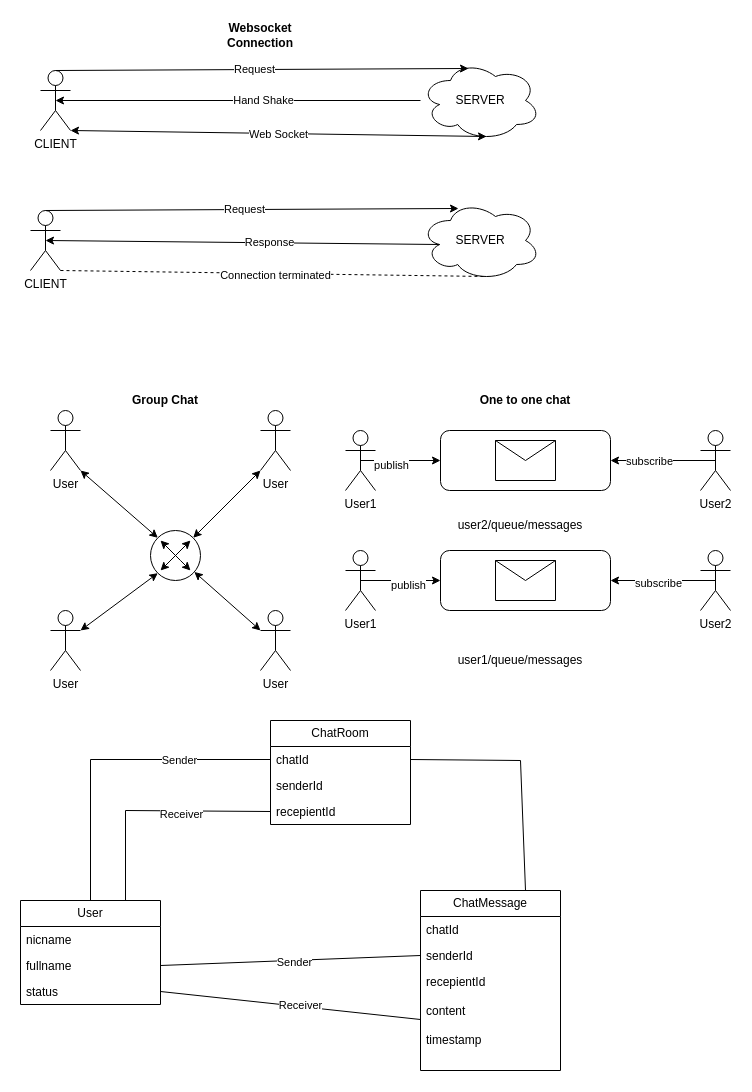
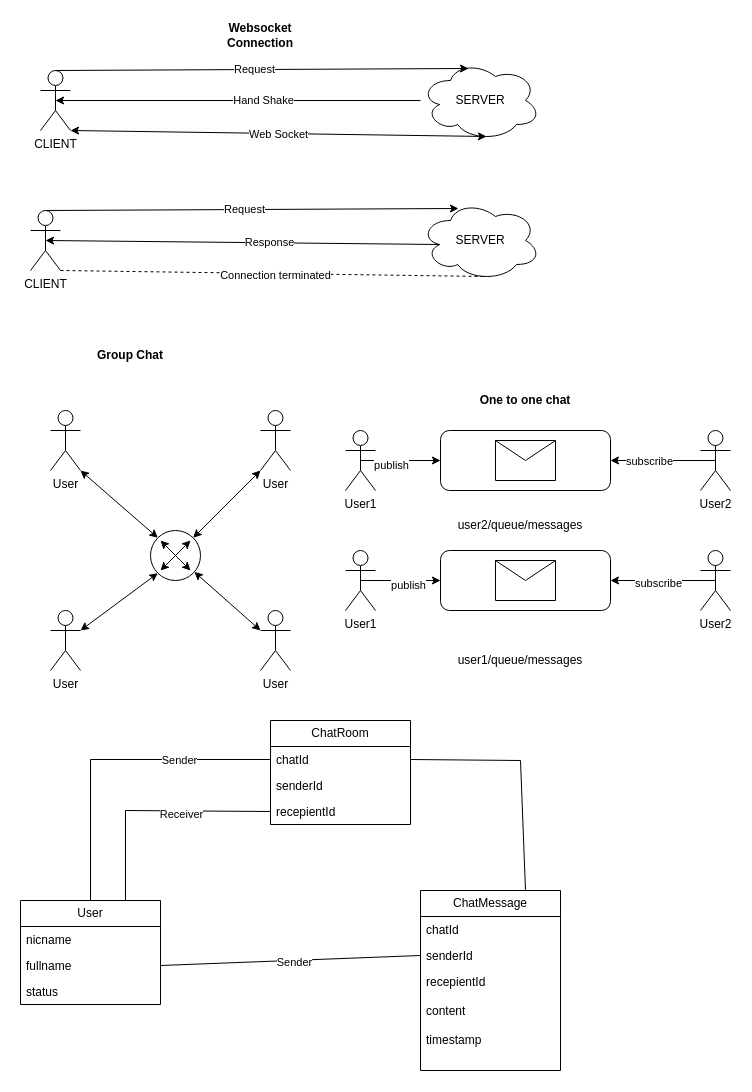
- <mxCell id="29" value="Group Chat" style="text;html=1;strokeColor=none;fillColor=none;align=center;verticalAlign=middle;whiteSpace=wrap;rounded=0;fontStyle=1" parent="1" vertex="1"><mxGeometry x="100" y="380" width="130" height="40" as="geometry" /></mxCell>
+ <mxCell id="29" value="Group Chat" style="text;html=1;strokeColor=none;fillColor=none;align=center;verticalAlign=middle;whiteSpace=wrap;rounded=0;fontStyle=1" parent="1" vertex="1"><mxGeometry x="65" y="335" width="130" height="40" as="geometry" /></mxCell>
- <mxCell id="69" value="" style="endArrow=none;html=1;rounded=0;exitX=1;exitY=0.5;exitDx=0;exitDy=0;entryX=0;entryY=0.5;entryDx=0;entryDy=0;" edge="1" parent="1" source="54" target="62"><mxGeometry width="50" height="50" relative="1" as="geometry"><mxPoint x="430" y="910" as="sourcePoint" /><mxPoint x="480" y="860" as="targetPoint" /></mxGeometry></mxCell>
- <mxCell id="70" value="Receiver" style="edgeLabel;html=1;align=center;verticalAlign=middle;resizable=0;points=[];" vertex="1" connectable="0" parent="69"><mxGeometry x="0.068" y="1" relative="1" as="geometry"><mxPoint as="offset" /></mxGeometry></mxCell>
